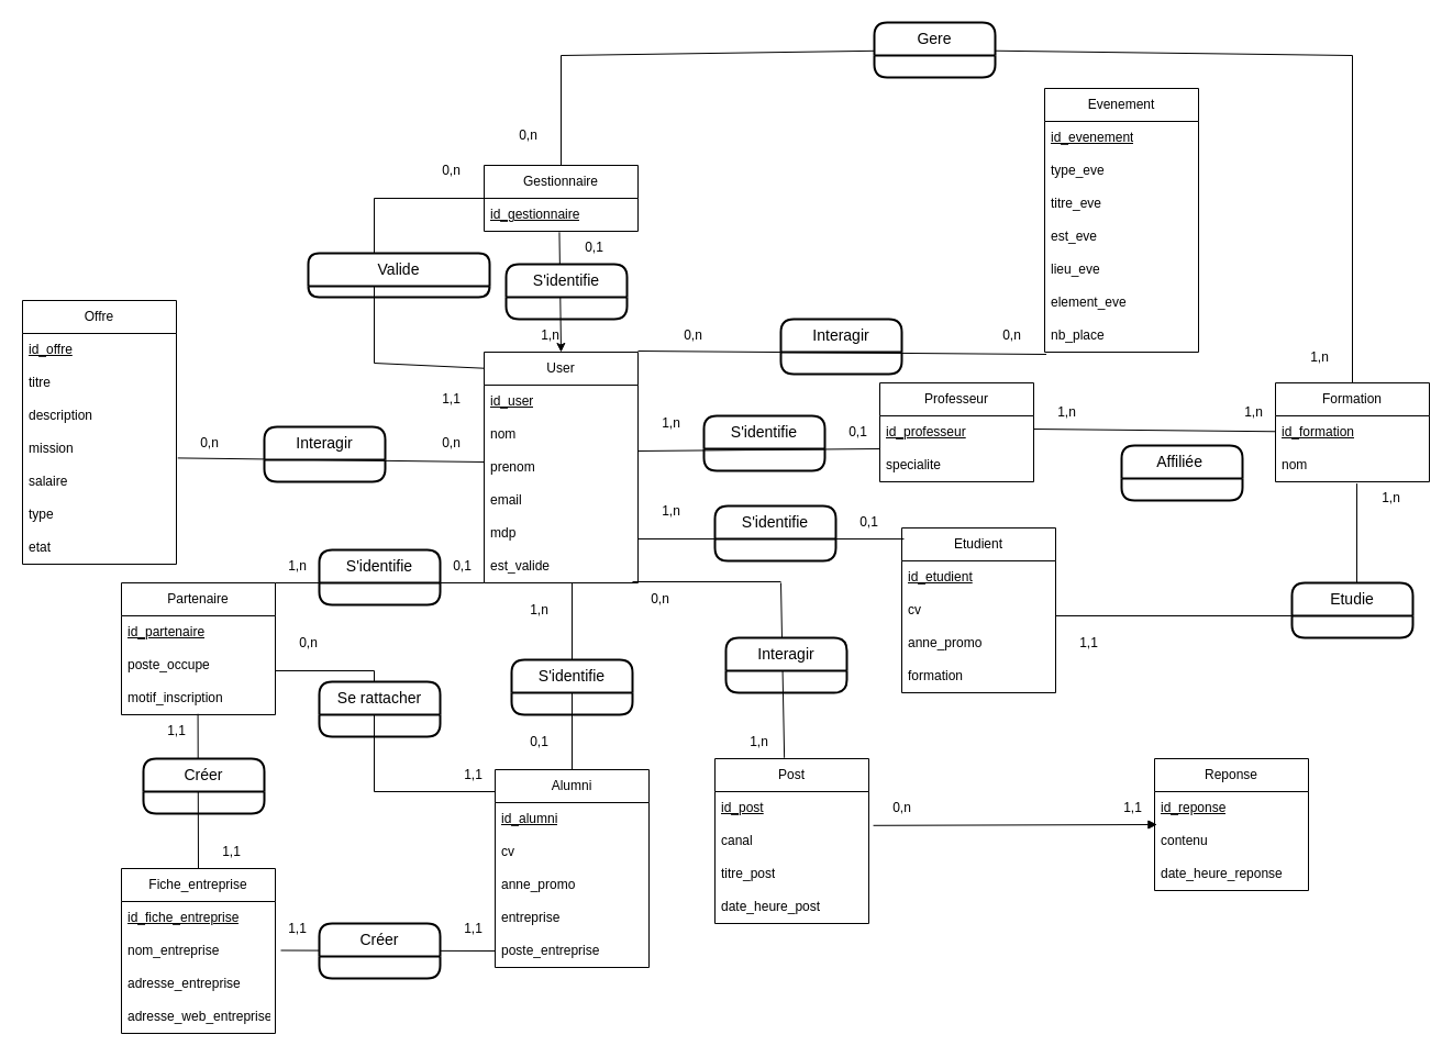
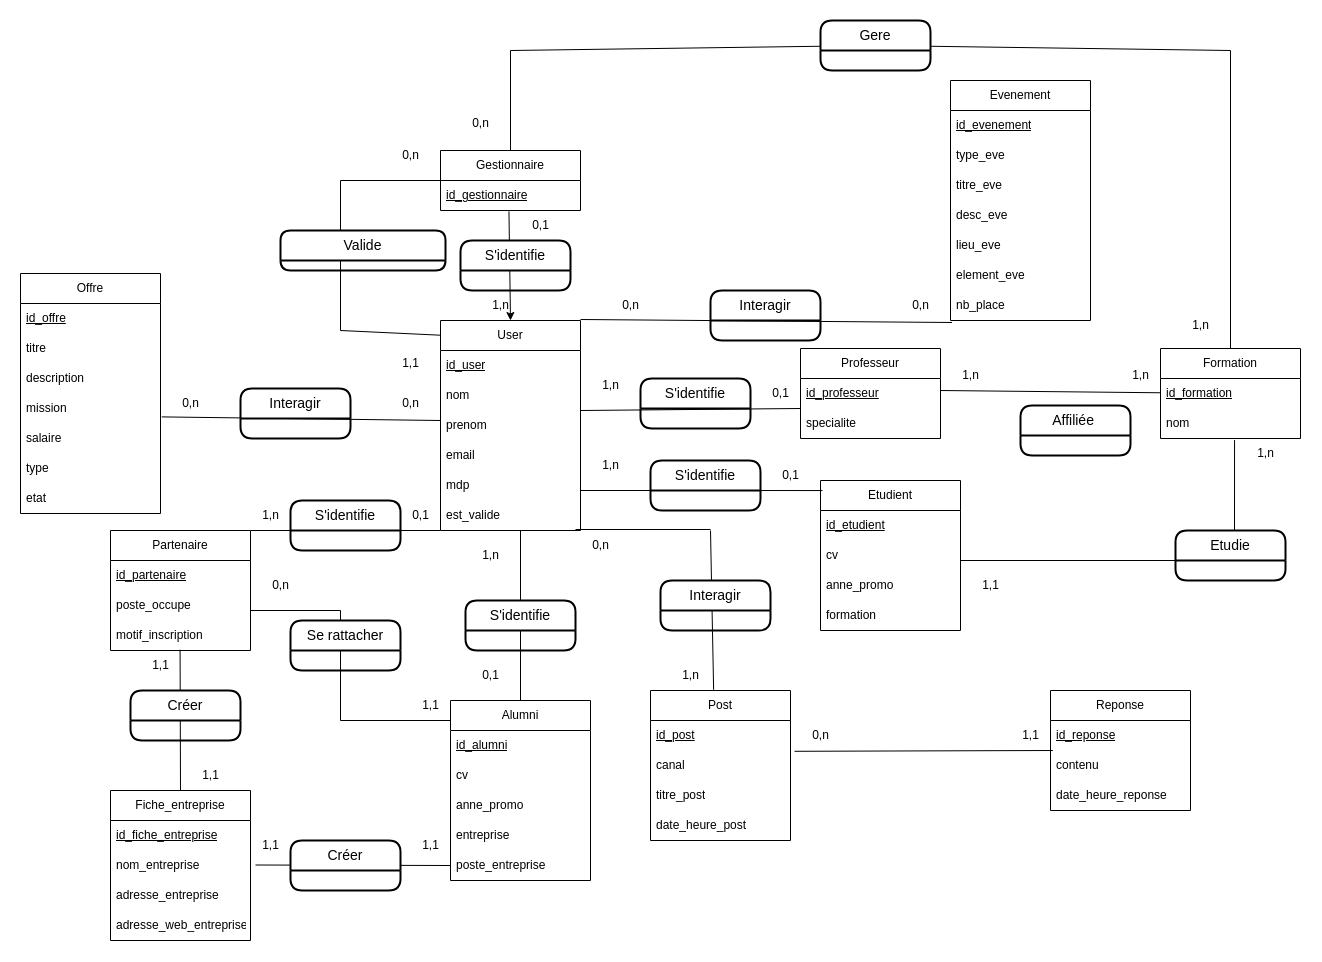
- <mxCell id="69" value="Gere" style="swimlane;childLayout=stackLayout;horizontal=1;startSize=30;horizontalStack=0;rounded=1;fontSize=14;fontStyle=0;strokeWidth=2;resizeParent=0;resizeLast=1;shadow=0;dashed=0;align=center;arcSize=13;whiteSpace=wrap;html=1;movable=1;resizable=1;rotatable=1;deletable=1;editable=1;locked=0;connectable=1;" vertex="1" parent="1"><mxGeometry x="795" y="20" width="110" height="50" as="geometry" /></mxCell>
+ <mxCell id="69" value="Gere" style="swimlane;childLayout=stackLayout;horizontal=1;startSize=30;horizontalStack=0;rounded=1;fontSize=14;fontStyle=0;strokeWidth=2;resizeParent=0;resizeLast=1;shadow=0;dashed=0;align=center;arcSize=13;whiteSpace=wrap;html=1;movable=1;resizable=1;rotatable=1;deletable=1;editable=1;locked=0;connectable=1;" vertex="1" parent="1"><mxGeometry x="820" y="20" width="110" height="50" as="geometry" /></mxCell>
- <mxCell id="107" value="est_eve" style="text;strokeColor=none;fillColor=none;align=left;verticalAlign=middle;spacingLeft=4;spacingRight=4;overflow=hidden;points=[[0,0.5],[1,0.5]];portConstraint=eastwest;rotatable=0;whiteSpace=wrap;html=1;" vertex="1" parent="103"><mxGeometry y="120" width="140" height="30" as="geometry" /></mxCell>
+ <mxCell id="107" value="desc_eve" style="text;strokeColor=none;fillColor=none;align=left;verticalAlign=middle;spacingLeft=4;spacingRight=4;overflow=hidden;points=[[0,0.5],[1,0.5]];portConstraint=eastwest;rotatable=0;whiteSpace=wrap;html=1;" vertex="1" parent="103"><mxGeometry y="120" width="140" height="30" as="geometry" /></mxCell>
- <mxCell id="124" value="" style="endArrow=block;html=1;rounded=0;exitX=1.029;exitY=0.027;exitDx=0;exitDy=0;exitPerimeter=0;entryX=0.017;entryY=0;entryDx=0;entryDy=0;entryPerimeter=0;" edge="1" parent="1" source="117" target="122"><mxGeometry relative="1" as="geometry"><mxPoint x="880" y="750" as="sourcePoint" /><mxPoint x="1040" y="750" as="targetPoint" /></mxGeometry></mxCell>
+ <mxCell id="124" value="" style="endArrow=none;html=1;rounded=0;exitX=1.029;exitY=0.027;exitDx=0;exitDy=0;exitPerimeter=0;entryX=0.017;entryY=0;entryDx=0;entryDy=0;entryPerimeter=0;" edge="1" parent="1" source="117" target="122"><mxGeometry relative="1" as="geometry"><mxPoint x="880" y="750" as="sourcePoint" /><mxPoint x="1040" y="750" as="targetPoint" /></mxGeometry></mxCell>
